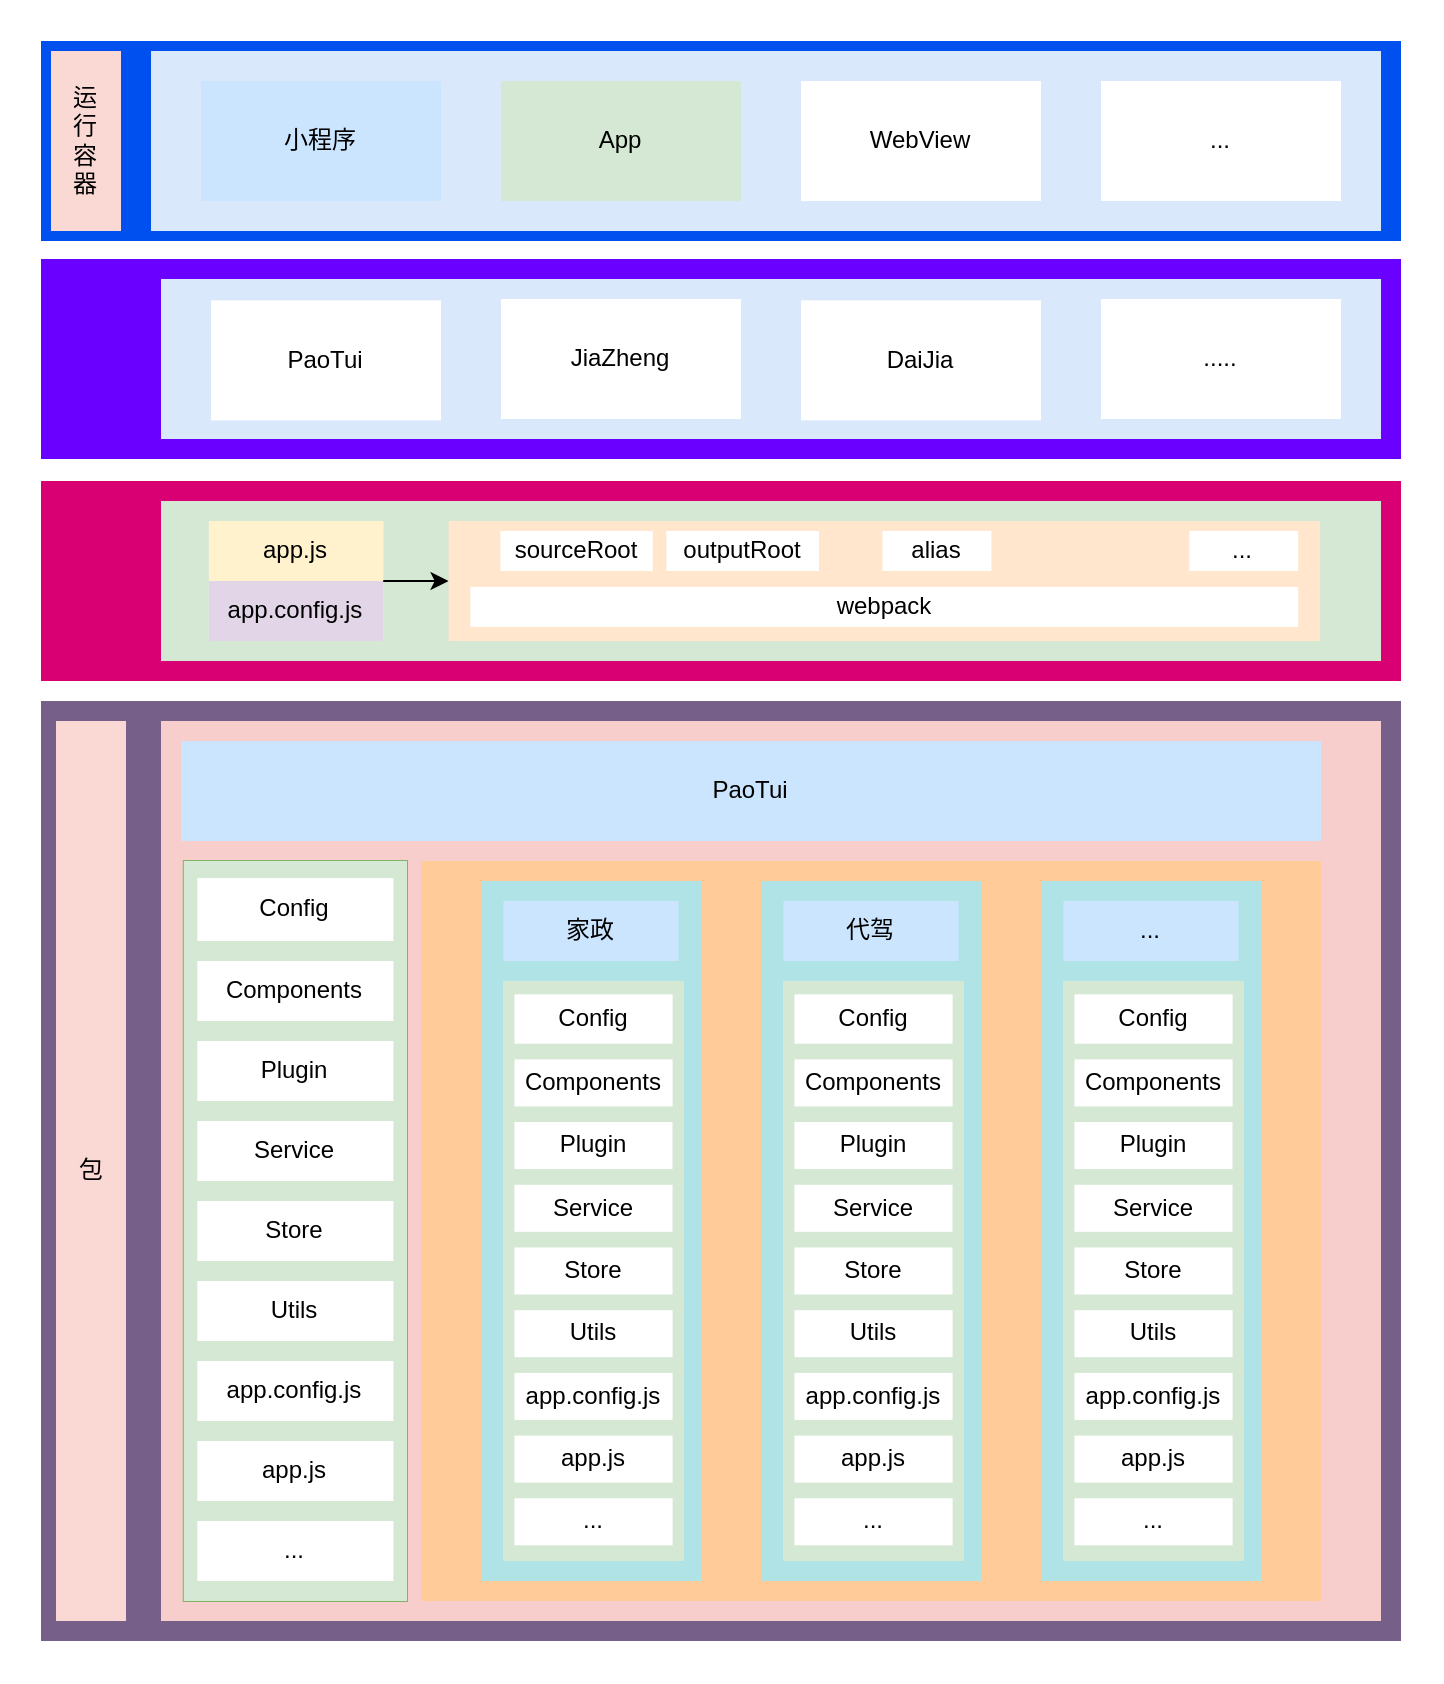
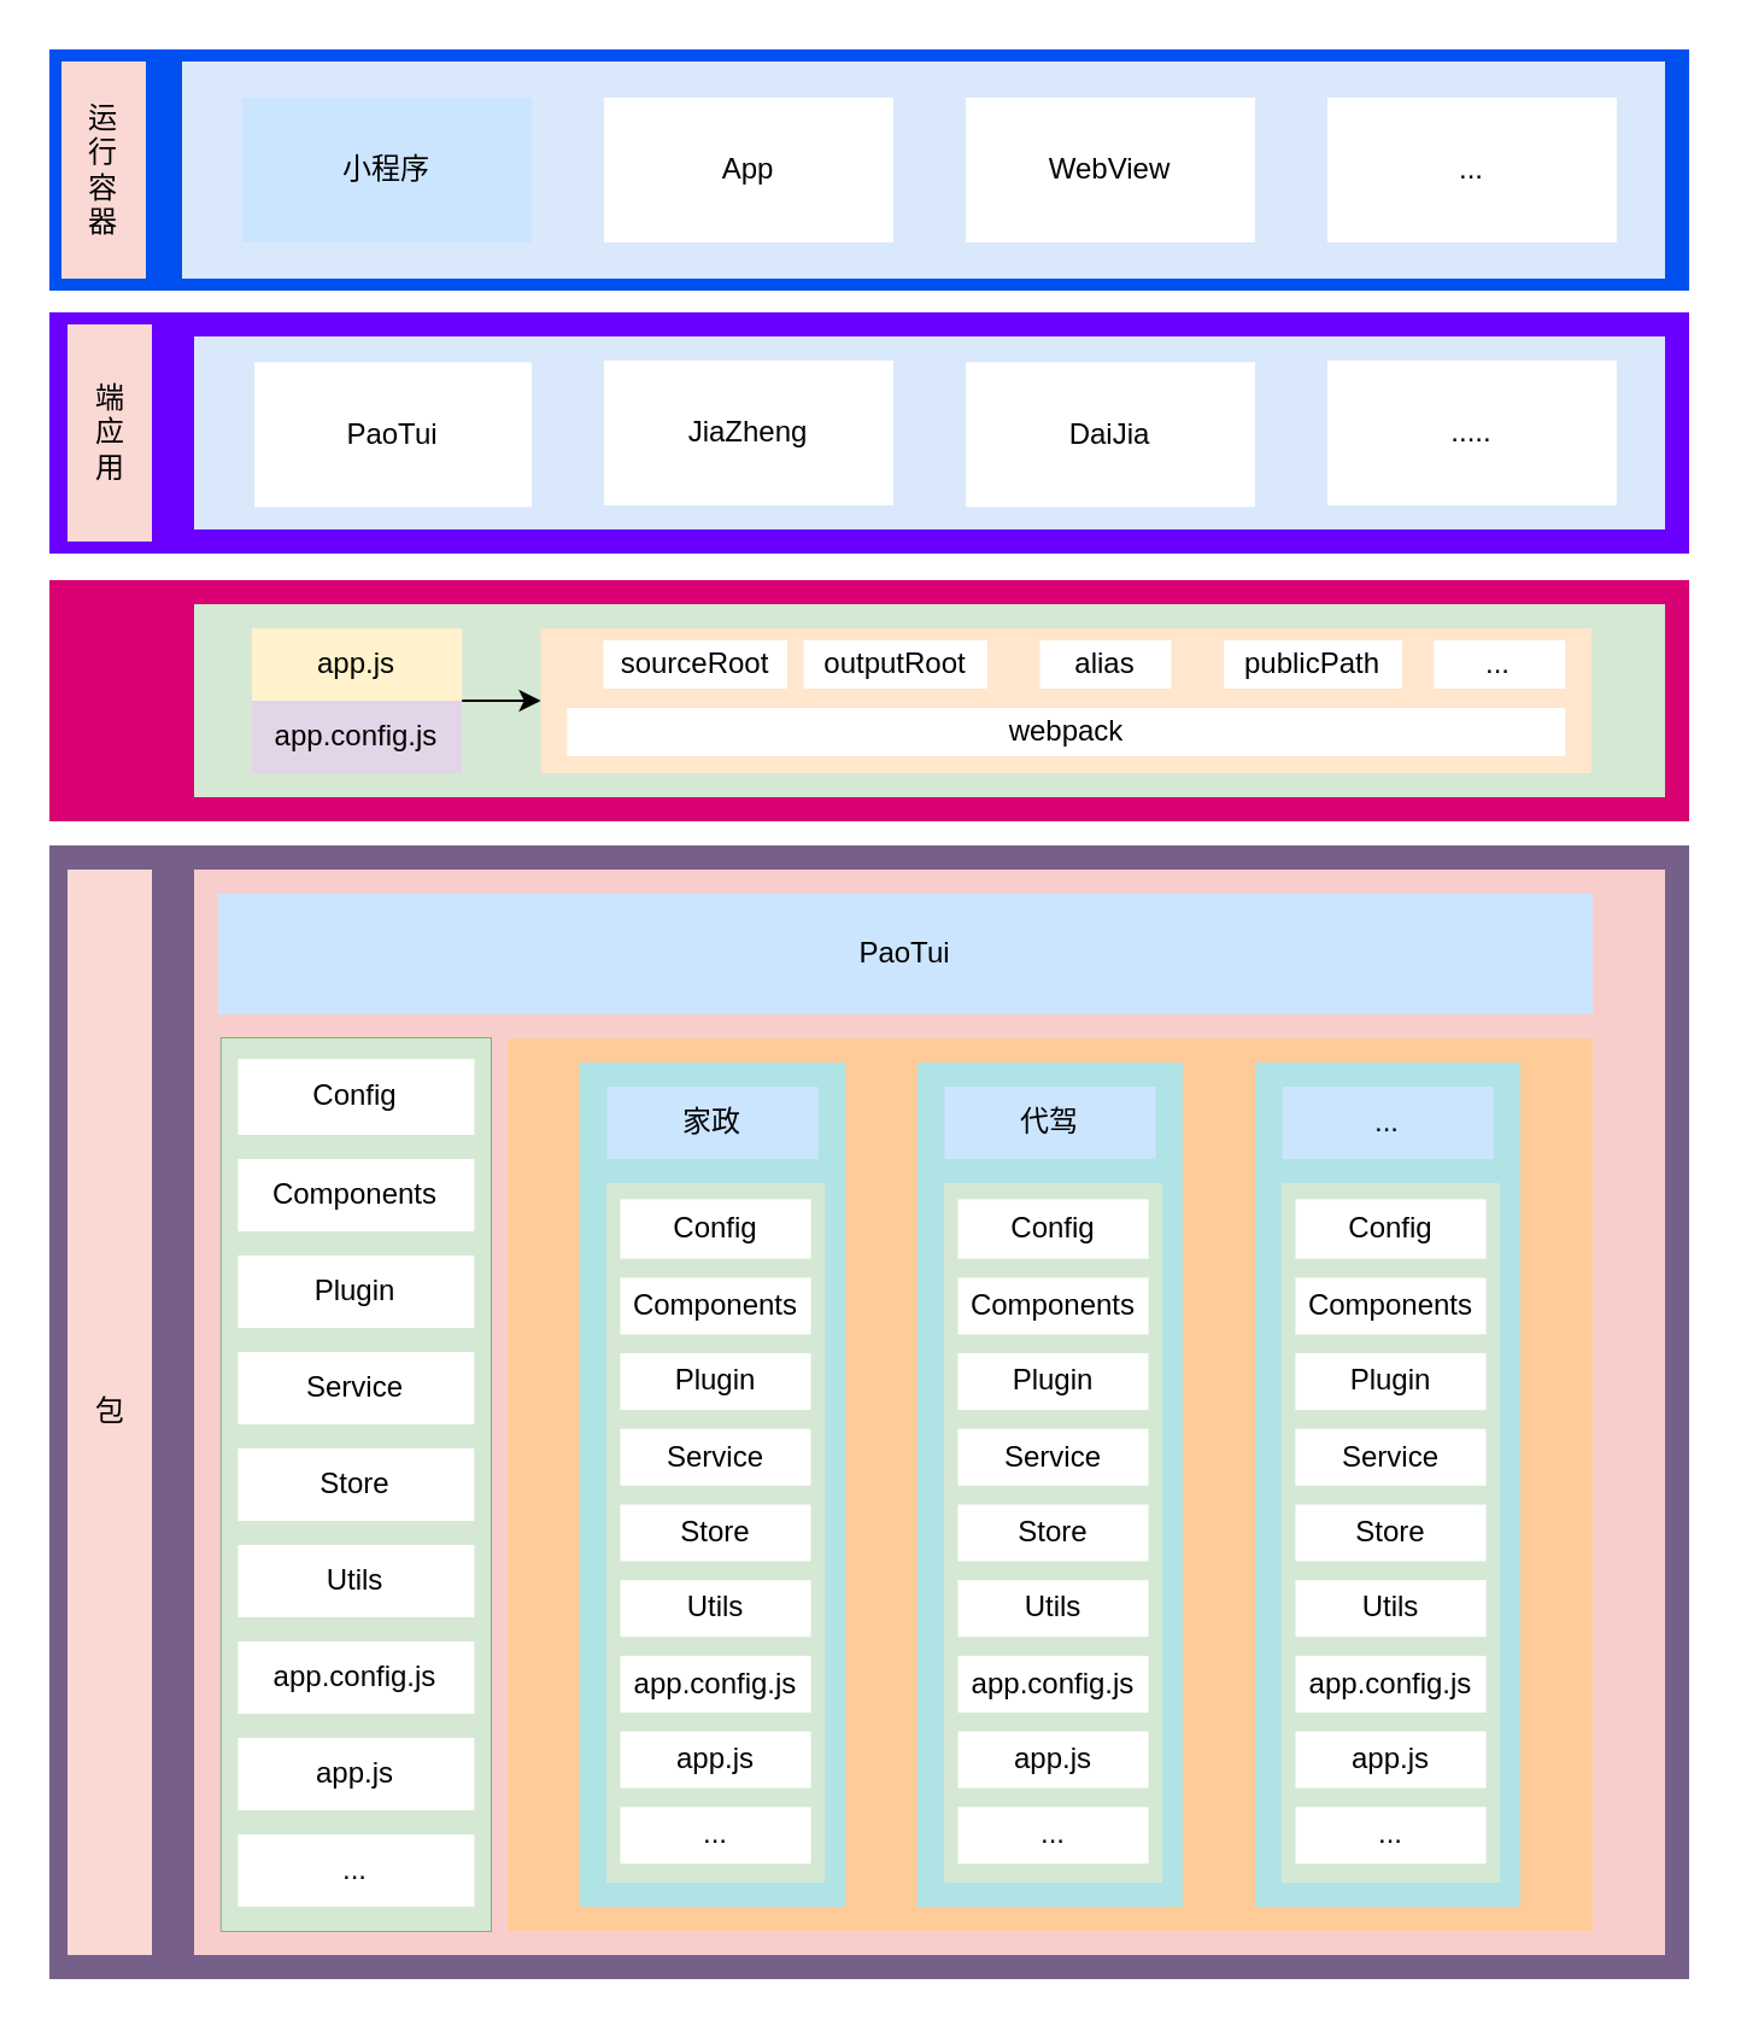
- <mxCell id="7" value="App" style="rounded=0;whiteSpace=wrap;html=1;glass=0;sketch=0;fontFamily=Helvetica;fontSize=12;strokeWidth=2;strokeColor=none;fillColor=#d5e8d4;" parent="2" vertex="1"><mxGeometry x="230" y="20" width="120" height="60" as="geometry" /></mxCell>
+ <mxCell id="7" value="App" style="rounded=0;whiteSpace=wrap;html=1;glass=0;sketch=0;fontFamily=Helvetica;fontSize=12;strokeWidth=2;strokeColor=none;" parent="2" vertex="1"><mxGeometry x="230" y="20" width="120" height="60" as="geometry" /></mxCell>
+ <mxCell id="12" value="端&lt;br&gt;应&lt;br&gt;用" style="rounded=0;whiteSpace=wrap;html=1;absoluteArcSize=1;arcSize=14;strokeWidth=2;glass=0;sketch=0;strokeColor=none;fillColor=#fad9d5;" parent="10" vertex="1"><mxGeometry x="7.5" y="5" width="35" height="90" as="geometry" /></mxCell>
- <mxCell id="31" value="alias" style="rounded=0;whiteSpace=wrap;html=1;strokeColor=none;" parent="21" vertex="1"><mxGeometry x="360.75" y="15" width="54.464" height="20" as="geometry" /></mxCell>
+ <mxCell id="31" value="alias" style="rounded=0;whiteSpace=wrap;html=1;strokeColor=none;" parent="21" vertex="1"><mxGeometry x="350.75" y="15" width="54.464" height="20" as="geometry" /></mxCell>
+ <mxCell id="32" value="publicPath" style="rounded=0;whiteSpace=wrap;html=1;strokeColor=none;" parent="21" vertex="1"><mxGeometry x="427" y="15" width="74.071" height="20" as="geometry" /></mxCell>
